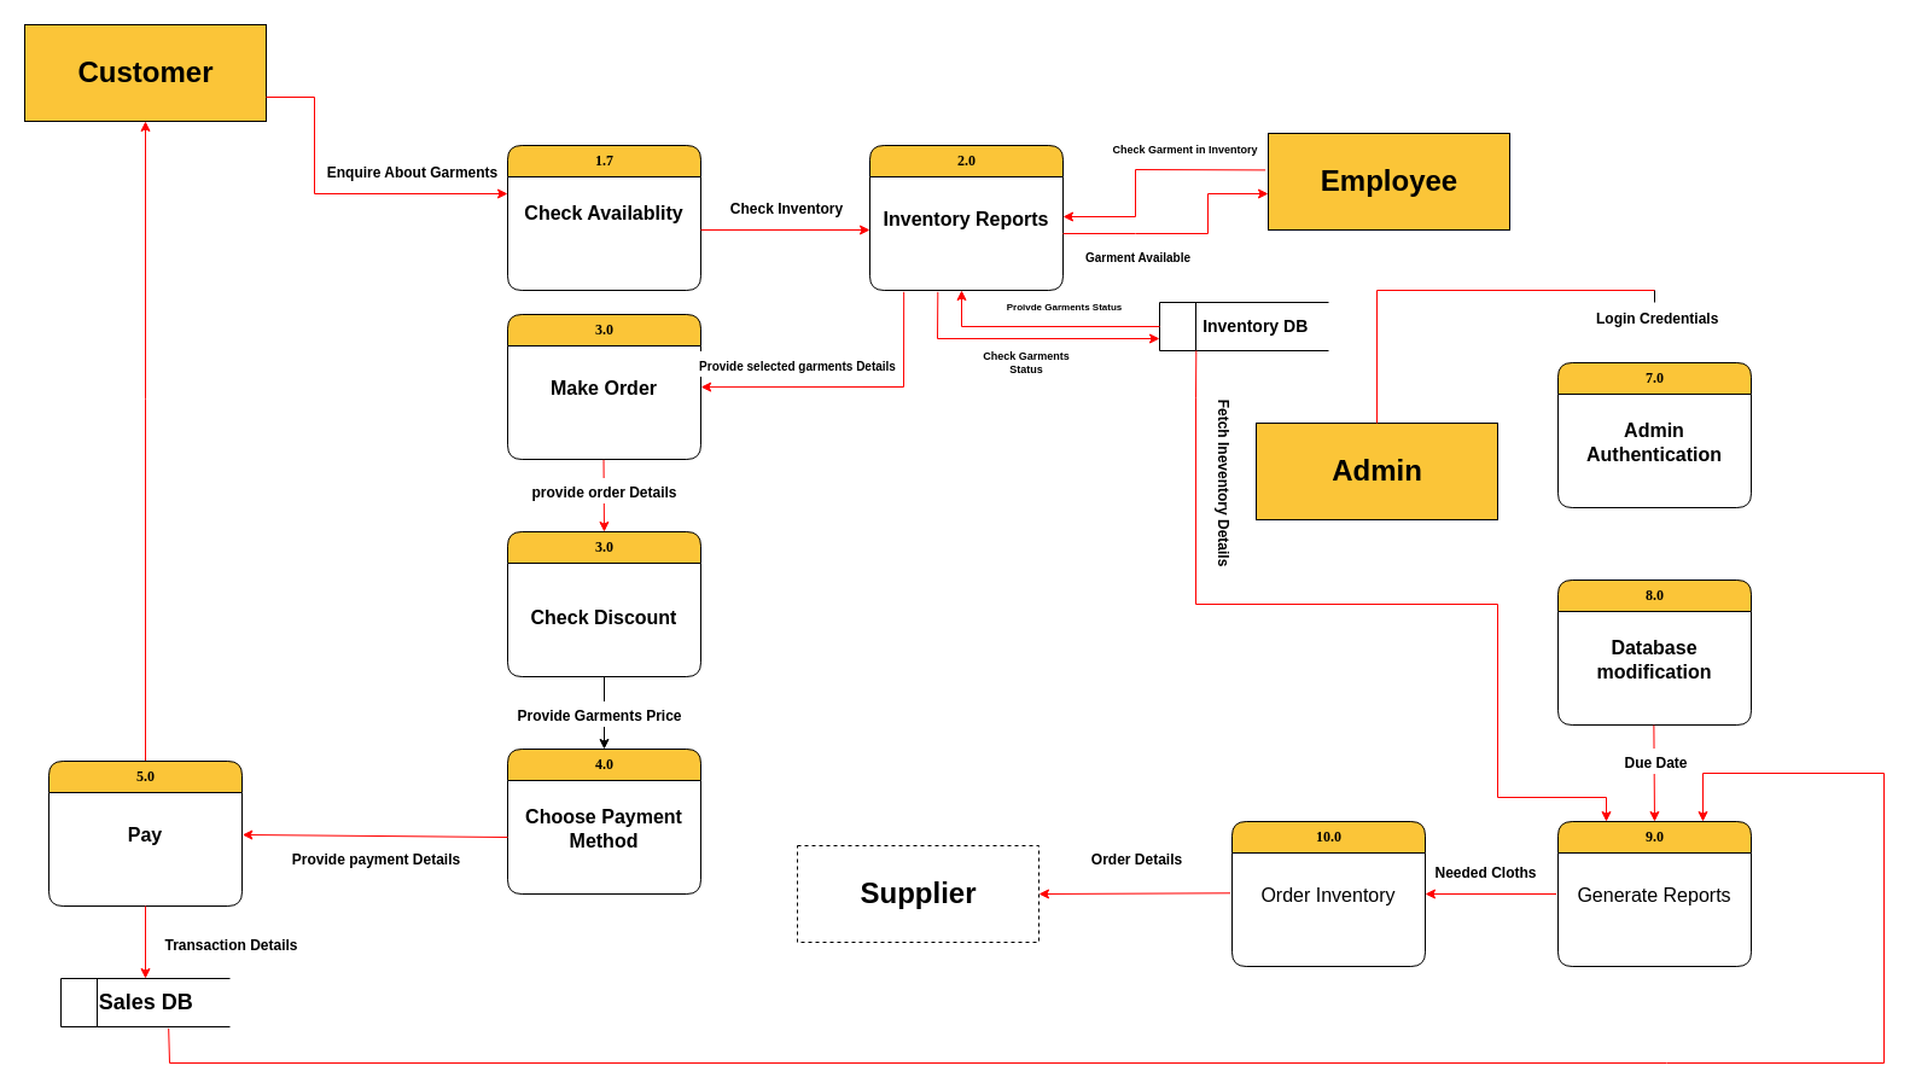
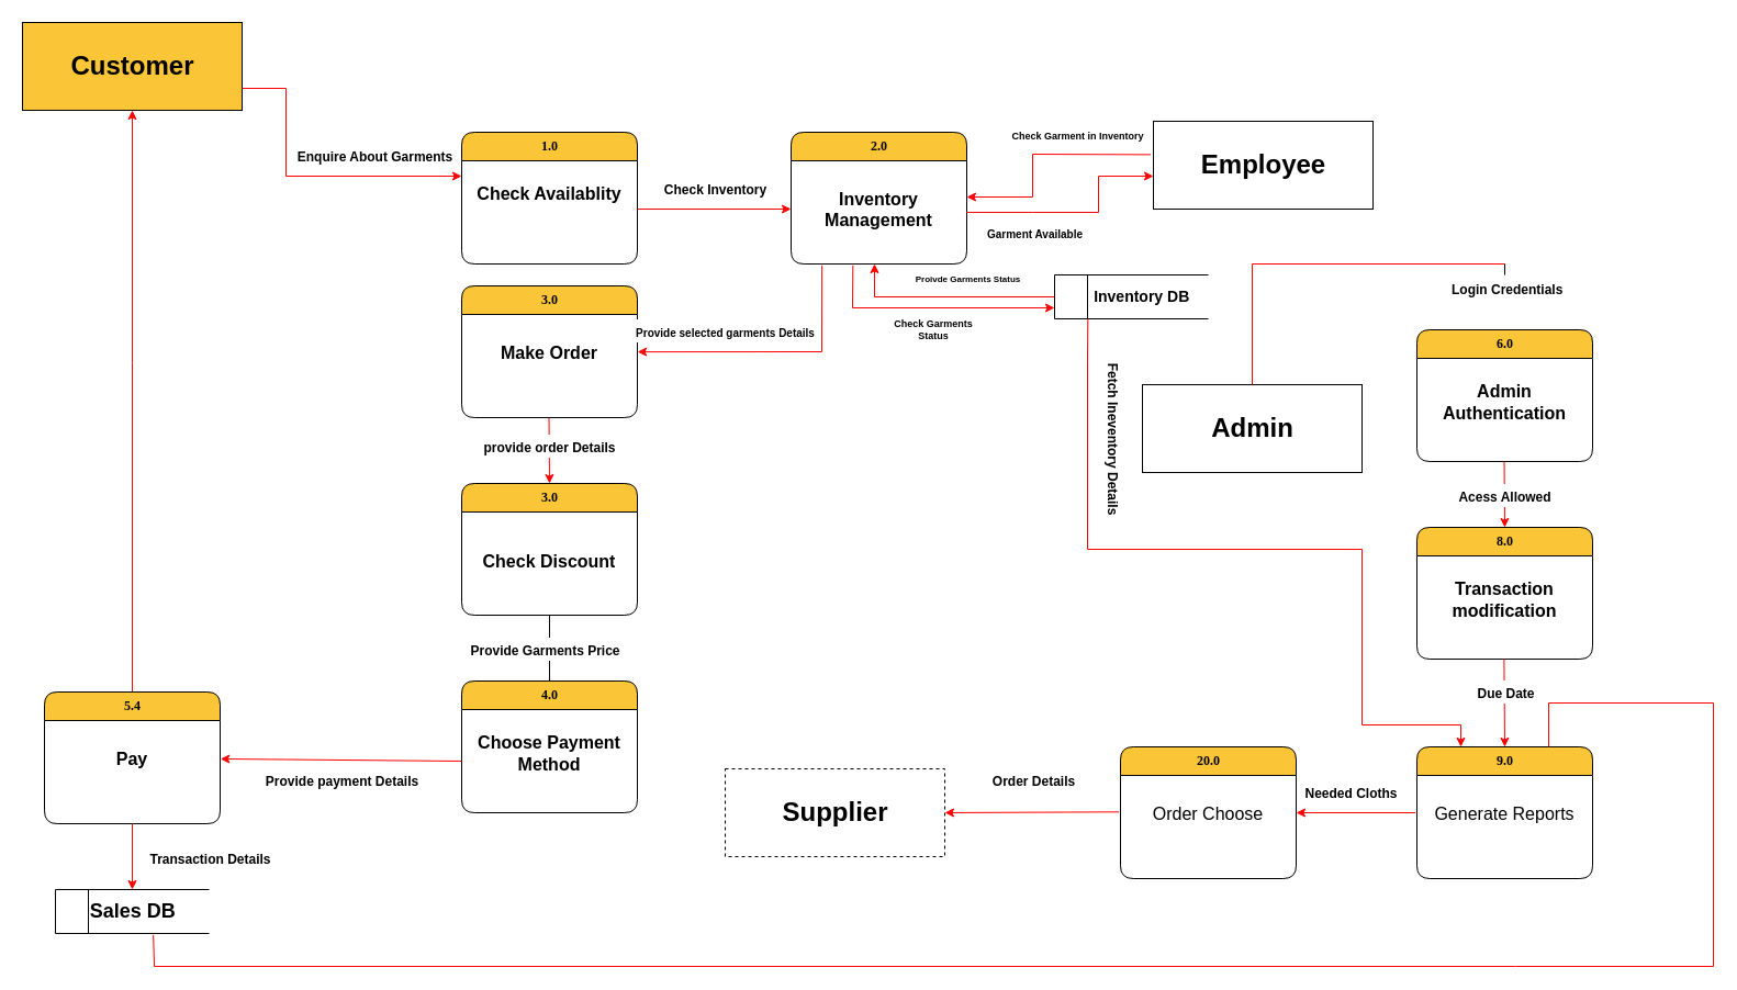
- <mxCell id="2" value="&lt;b&gt;1.7&lt;/b&gt;" style="swimlane;html=1;fontStyle=0;childLayout=stackLayout;horizontal=1;startSize=26;fillColor=#FBC538;horizontalStack=0;resizeParent=1;resizeLast=0;collapsible=1;marginBottom=0;swimlaneFillColor=#ffffff;align=center;rounded=1;shadow=0;comic=0;labelBackgroundColor=none;strokeWidth=1;fontFamily=Verdana;fontSize=12" parent="1" vertex="1"><mxGeometry x="420" y="120" width="160" height="120" as="geometry" /></mxCell>
+ <mxCell id="2" value="&lt;b&gt;1.0&lt;/b&gt;" style="swimlane;html=1;fontStyle=0;childLayout=stackLayout;horizontal=1;startSize=26;fillColor=#FBC538;horizontalStack=0;resizeParent=1;resizeLast=0;collapsible=1;marginBottom=0;swimlaneFillColor=#ffffff;align=center;rounded=1;shadow=0;comic=0;labelBackgroundColor=none;strokeWidth=1;fontFamily=Verdana;fontSize=12" parent="1" vertex="1"><mxGeometry x="420" y="120" width="160" height="120" as="geometry" /></mxCell>
- <mxCell id="33" value="&lt;span style=&quot;font-size: 24px;&quot;&gt;&lt;b&gt;Employee&lt;/b&gt;&lt;/span&gt;" style="html=1;dashed=0;whitespace=wrap;fillColor=#fbc538;" parent="1" vertex="1"><mxGeometry x="1050" y="110" width="200" height="80" as="geometry" /></mxCell>
+ <mxCell id="33" value="&lt;span style=&quot;font-size: 24px;&quot;&gt;&lt;b&gt;Employee&lt;/b&gt;&lt;/span&gt;" style="html=1;dashed=0;whitespace=wrap;" parent="1" vertex="1"><mxGeometry x="1050" y="110" width="200" height="80" as="geometry" /></mxCell>
- <mxCell id="29" value="&lt;font size=&quot;3&quot;&gt;&lt;b&gt;&lt;br&gt;Inventory Reports&lt;/b&gt;&lt;br&gt;&lt;/font&gt;" style="text;html=1;strokeColor=none;fillColor=none;spacingLeft=4;spacingRight=4;whiteSpace=wrap;overflow=hidden;rotatable=0;points=[[0,0.5],[1,0.5]];portConstraint=eastwest;align=center;" parent="28" vertex="1"><mxGeometry y="26" width="160" height="94" as="geometry" /></mxCell>
+ <mxCell id="29" value="&lt;font size=&quot;3&quot;&gt;&lt;b&gt;&lt;br&gt;Inventory Management&lt;/b&gt;&lt;br&gt;&lt;/font&gt;" style="text;html=1;strokeColor=none;fillColor=none;spacingLeft=4;spacingRight=4;whiteSpace=wrap;overflow=hidden;rotatable=0;points=[[0,0.5],[1,0.5]];portConstraint=eastwest;align=center;" parent="28" vertex="1"><mxGeometry y="26" width="160" height="94" as="geometry" /></mxCell>
- <mxCell id="20" value="&lt;b&gt;7.0&lt;/b&gt;" style="swimlane;html=1;fontStyle=0;childLayout=stackLayout;horizontal=1;startSize=26;fillColor=#FBC538;horizontalStack=0;resizeParent=1;resizeLast=0;collapsible=1;marginBottom=0;swimlaneFillColor=#ffffff;align=center;rounded=1;shadow=0;comic=0;labelBackgroundColor=none;strokeWidth=1;fontFamily=Verdana;fontSize=12" parent="1" vertex="1"><mxGeometry x="1290" y="300" width="160" height="120" as="geometry" /></mxCell>
+ <mxCell id="20" value="&lt;b&gt;6.0&lt;/b&gt;" style="swimlane;html=1;fontStyle=0;childLayout=stackLayout;horizontal=1;startSize=26;fillColor=#FBC538;horizontalStack=0;resizeParent=1;resizeLast=0;collapsible=1;marginBottom=0;swimlaneFillColor=#ffffff;align=center;rounded=1;shadow=0;comic=0;labelBackgroundColor=none;strokeWidth=1;fontFamily=Verdana;fontSize=12" parent="1" vertex="1"><mxGeometry x="1290" y="300" width="160" height="120" as="geometry" /></mxCell>
- <mxCell id="19" value="&lt;span style=&quot;font-size: 24px;&quot;&gt;&lt;b&gt;Admin&lt;/b&gt;&lt;/span&gt;" style="html=1;dashed=0;whitespace=wrap;fillColor=#fbc538;" parent="1" vertex="1"><mxGeometry x="1040" y="350.03" width="200" height="80" as="geometry" /></mxCell>
+ <mxCell id="19" value="&lt;span style=&quot;font-size: 24px;&quot;&gt;&lt;b&gt;Admin&lt;/b&gt;&lt;/span&gt;" style="html=1;dashed=0;whitespace=wrap;" parent="1" vertex="1"><mxGeometry x="1040" y="350.03" width="200" height="80" as="geometry" /></mxCell>
+ <mxCell id="51" value="" style="endArrow=classic;html=1;rounded=0;fontSize=18;entryX=0.5;entryY=0;entryDx=0;entryDy=0;exitX=0.497;exitY=1.002;exitDx=0;exitDy=0;exitPerimeter=0;strokeColor=#FF0000;" parent="1" source="21" target="22" edge="1"><mxGeometry relative="1" as="geometry"><mxPoint x="1350" y="425" as="sourcePoint" /><mxPoint x="1470" y="425" as="targetPoint" /><Array as="points" /></mxGeometry></mxCell>
+ <mxCell id="52" value="&lt;span style=&quot;font-size: 12px;&quot;&gt;&lt;b&gt;Acess Allowed&lt;/b&gt;&lt;/span&gt;" style="edgeLabel;resizable=0;html=1;align=center;verticalAlign=middle;fontSize=18;" parent="51" connectable="0" vertex="1"><mxGeometry relative="1" as="geometry"><mxPoint as="offset" /></mxGeometry></mxCell>
- <mxCell id="23" value="&lt;b&gt;&lt;br&gt;&lt;/b&gt;&lt;font size=&quot;3&quot;&gt;&lt;b&gt;Database&lt;br&gt;modification&lt;br&gt;&lt;/b&gt;&lt;br&gt;&lt;/font&gt;" style="text;html=1;strokeColor=none;fillColor=none;spacingLeft=4;spacingRight=4;whiteSpace=wrap;overflow=hidden;rotatable=0;points=[[0,0.5],[1,0.5]];portConstraint=eastwest;align=center;" parent="22" vertex="1"><mxGeometry y="26" width="160" height="94" as="geometry" /></mxCell>
+ <mxCell id="23" value="&lt;b&gt;&lt;br&gt;&lt;/b&gt;&lt;font size=&quot;3&quot;&gt;&lt;b&gt;Transaction&lt;br&gt;modification&lt;br&gt;&lt;/b&gt;&lt;br&gt;&lt;/font&gt;" style="text;html=1;strokeColor=none;fillColor=none;spacingLeft=4;spacingRight=4;whiteSpace=wrap;overflow=hidden;rotatable=0;points=[[0,0.5],[1,0.5]];portConstraint=eastwest;align=center;" parent="22" vertex="1"><mxGeometry y="26" width="160" height="94" as="geometry" /></mxCell>
- <mxCell id="17" value="" style="endArrow=classic;html=1;rounded=0;fontSize=18;entryX=0.5;entryY=0;entryDx=0;entryDy=0;" parent="1" source="12" target="15" edge="1"><mxGeometry relative="1" as="geometry"><mxPoint x="580" y="590.002" as="sourcePoint" /><mxPoint x="580.43" y="640" as="targetPoint" /></mxGeometry></mxCell>
+ <mxCell id="17" value="" style="endArrow=none;html=1;rounded=0;fontSize=18;entryX=0.5;entryY=0;entryDx=0;entryDy=0;" parent="1" source="12" target="15" edge="1"><mxGeometry relative="1" as="geometry"><mxPoint x="580" y="590.002" as="sourcePoint" /><mxPoint x="580.43" y="640" as="targetPoint" /></mxGeometry></mxCell>
- <mxCell id="26" value="&lt;b&gt;5.0&lt;/b&gt;" style="swimlane;html=1;fontStyle=0;childLayout=stackLayout;horizontal=1;startSize=26;fillColor=#FBC538;horizontalStack=0;resizeParent=1;resizeLast=0;collapsible=1;marginBottom=0;swimlaneFillColor=#ffffff;align=center;rounded=1;shadow=0;comic=0;labelBackgroundColor=none;strokeWidth=1;fontFamily=Verdana;fontSize=12" parent="1" vertex="1"><mxGeometry x="40" y="630" width="160" height="120" as="geometry" /></mxCell>
+ <mxCell id="26" value="&lt;b&gt;5.4&lt;/b&gt;" style="swimlane;html=1;fontStyle=0;childLayout=stackLayout;horizontal=1;startSize=26;fillColor=#FBC538;horizontalStack=0;resizeParent=1;resizeLast=0;collapsible=1;marginBottom=0;swimlaneFillColor=#ffffff;align=center;rounded=1;shadow=0;comic=0;labelBackgroundColor=none;strokeWidth=1;fontFamily=Verdana;fontSize=12" parent="1" vertex="1"><mxGeometry x="40" y="630" width="160" height="120" as="geometry" /></mxCell>
- <mxCell id="64" value="" style="endArrow=classic;html=1;rounded=0;fontSize=18;exitX=0.637;exitY=1.033;exitDx=0;exitDy=0;exitPerimeter=0;entryX=0.75;entryY=0;entryDx=0;entryDy=0;strokeColor=#FF0000;" parent="1" source="4" target="53" edge="1"><mxGeometry relative="1" as="geometry"><mxPoint x="128" y="849.996" as="sourcePoint" /><mxPoint x="1420" y="640" as="targetPoint" /><Array as="points"><mxPoint x="140" y="880" /><mxPoint x="1380" y="880" /><mxPoint x="1560" y="880" /><mxPoint x="1560" y="640" /><mxPoint x="1410" y="640" /></Array></mxGeometry></mxCell>
+ <mxCell id="64" value="" style="endArrow=none;html=1;rounded=0;fontSize=18;exitX=0.637;exitY=1.033;exitDx=0;exitDy=0;exitPerimeter=0;entryX=0.75;entryY=0;entryDx=0;entryDy=0;strokeColor=#FF0000;" parent="1" source="4" target="53" edge="1"><mxGeometry relative="1" as="geometry"><mxPoint x="128" y="849.996" as="sourcePoint" /><mxPoint x="1420" y="640" as="targetPoint" /><Array as="points"><mxPoint x="140" y="880" /><mxPoint x="1380" y="880" /><mxPoint x="1560" y="880" /><mxPoint x="1560" y="640" /><mxPoint x="1410" y="640" /></Array></mxGeometry></mxCell>
- <mxCell id="57" value="&lt;b&gt;10.0&lt;/b&gt;" style="swimlane;html=1;fontStyle=0;childLayout=stackLayout;horizontal=1;startSize=26;fillColor=#FBC538;horizontalStack=0;resizeParent=1;resizeLast=0;collapsible=1;marginBottom=0;swimlaneFillColor=#ffffff;align=center;rounded=1;shadow=0;comic=0;labelBackgroundColor=none;strokeWidth=1;fontFamily=Verdana;fontSize=12" parent="1" vertex="1"><mxGeometry x="1020" y="680" width="160" height="120" as="geometry" /></mxCell>
+ <mxCell id="57" value="&lt;b&gt;20.0&lt;/b&gt;" style="swimlane;html=1;fontStyle=0;childLayout=stackLayout;horizontal=1;startSize=26;fillColor=#FBC538;horizontalStack=0;resizeParent=1;resizeLast=0;collapsible=1;marginBottom=0;swimlaneFillColor=#ffffff;align=center;rounded=1;shadow=0;comic=0;labelBackgroundColor=none;strokeWidth=1;fontFamily=Verdana;fontSize=12" parent="1" vertex="1"><mxGeometry x="1020" y="680" width="160" height="120" as="geometry" /></mxCell>
- <mxCell id="58" value="&lt;font size=&quot;3&quot;&gt;&lt;br&gt;Order Inventory&lt;br&gt;&lt;/font&gt;" style="text;html=1;strokeColor=none;fillColor=none;spacingLeft=4;spacingRight=4;whiteSpace=wrap;overflow=hidden;rotatable=0;points=[[0,0.5],[1,0.5]];portConstraint=eastwest;align=center;" parent="57" vertex="1"><mxGeometry y="26" width="160" height="94" as="geometry" /></mxCell>
+ <mxCell id="58" value="&lt;font size=&quot;3&quot;&gt;&lt;br&gt;Order Choose&lt;br&gt;&lt;/font&gt;" style="text;html=1;strokeColor=none;fillColor=none;spacingLeft=4;spacingRight=4;whiteSpace=wrap;overflow=hidden;rotatable=0;points=[[0,0.5],[1,0.5]];portConstraint=eastwest;align=center;" parent="57" vertex="1"><mxGeometry y="26" width="160" height="94" as="geometry" /></mxCell>
